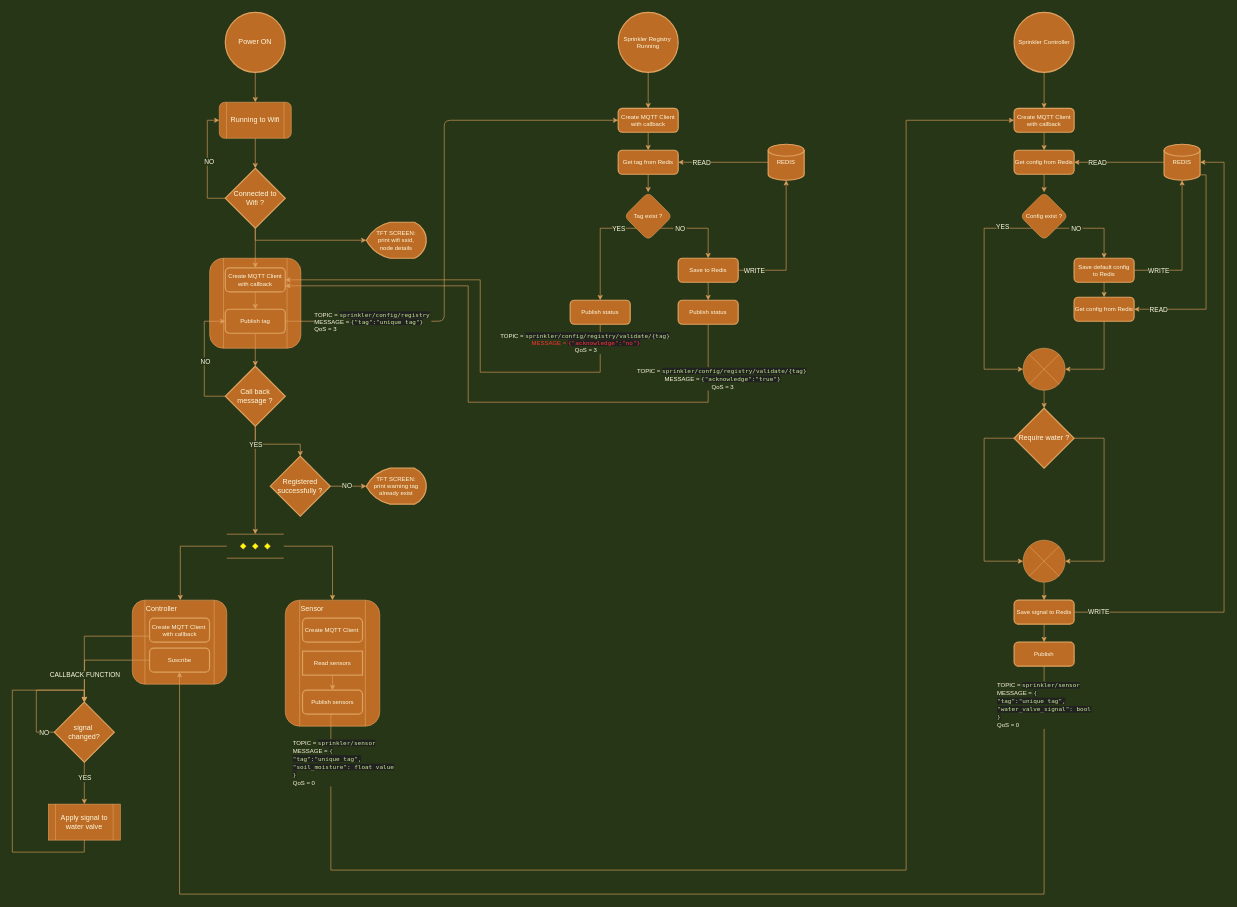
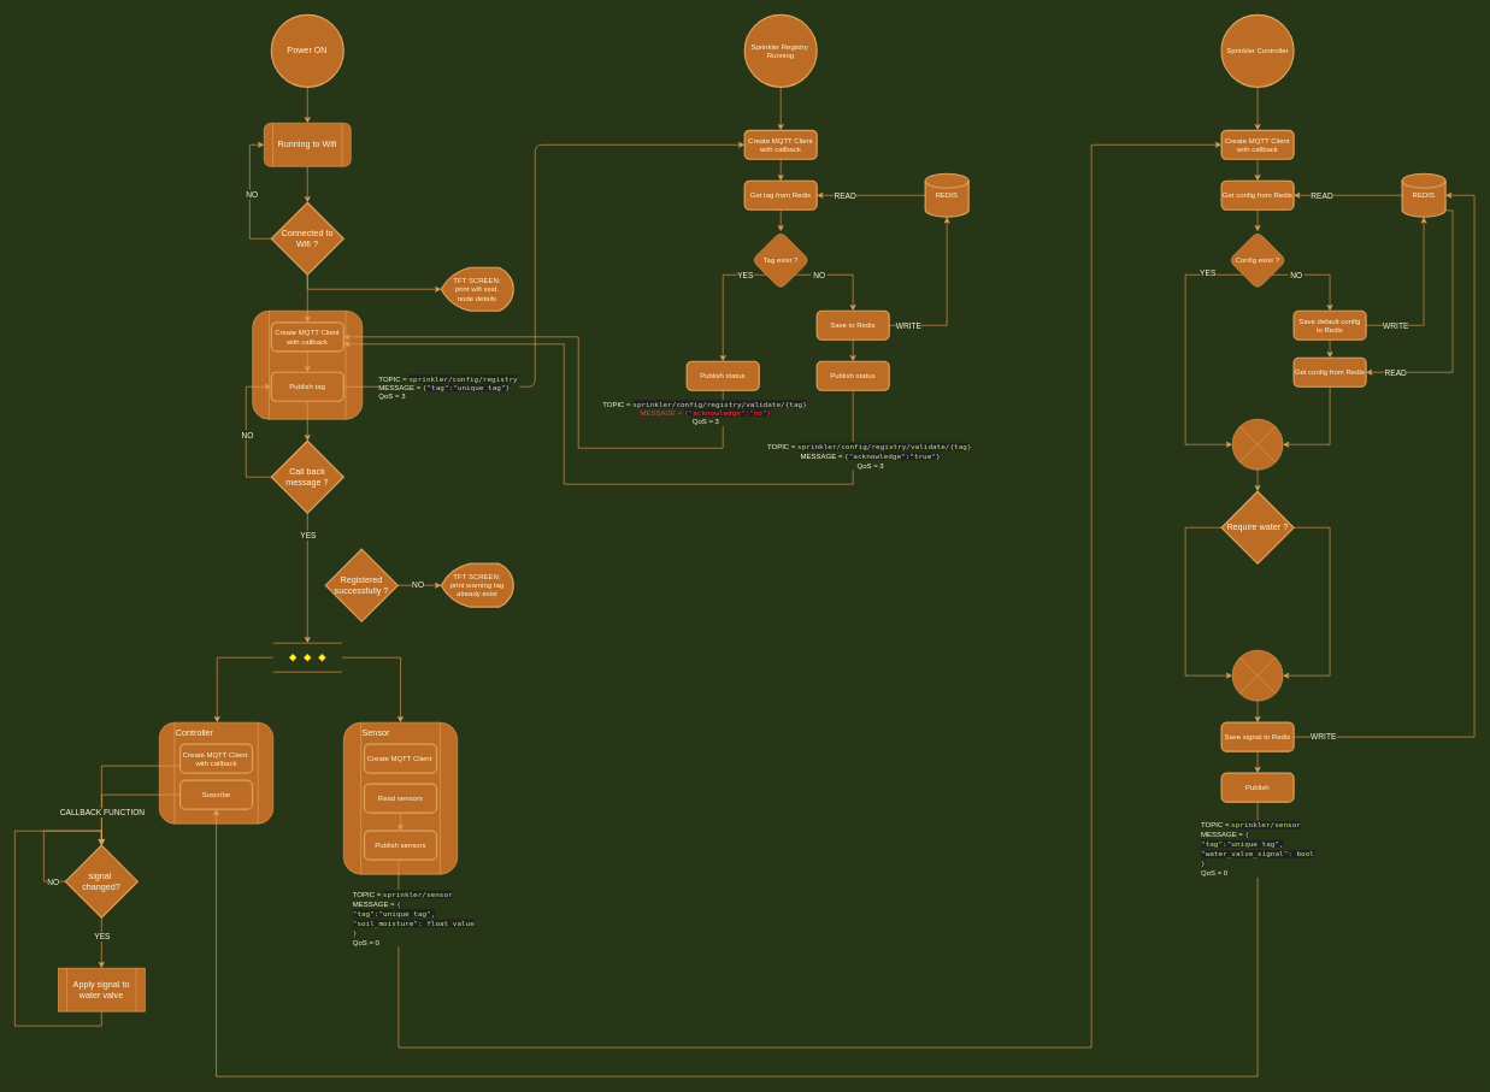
- <mxCell id="17" style="edgeStyle=orthogonalEdgeStyle;curved=0;rounded=0;sketch=0;orthogonalLoop=1;jettySize=auto;html=1;exitX=0.5;exitY=1;exitDx=0;exitDy=0;exitPerimeter=0;entryX=0.5;entryY=0;entryDx=0;entryDy=0;entryPerimeter=0;strokeColor=#DDA15E;fontColor=#FEFAE0;labelBackgroundColor=#283618;" edge="1" parent="1" source="20" target="48"><mxGeometry relative="1" as="geometry"><Array as="points"><mxPoint x="425" y="740" /><mxPoint x="500" y="740" /></Array></mxGeometry></mxCell>
- <mxCell id="66" value="Read sensors" style="whiteSpace=wrap;html=1;absoluteArcSize=1;arcSize=14;strokeWidth=2;fontSize=10;align=center;fillColor=#BC6C25;strokeColor=#DDA15E;fontColor=#FEFAE0;rounded=0;" vertex="1" parent="63"><mxGeometry x="28.75" y="85" width="100" height="40" as="geometry" /></mxCell>
+ <mxCell id="66" value="Read sensors" style="whiteSpace=wrap;html=1;absoluteArcSize=1;arcSize=14;strokeWidth=2;fontSize=10;align=center;fillColor=#BC6C25;strokeColor=#DDA15E;fontColor=#FEFAE0;rounded=1;" vertex="1" parent="63"><mxGeometry x="28.75" y="85" width="100" height="40" as="geometry" /></mxCell>
